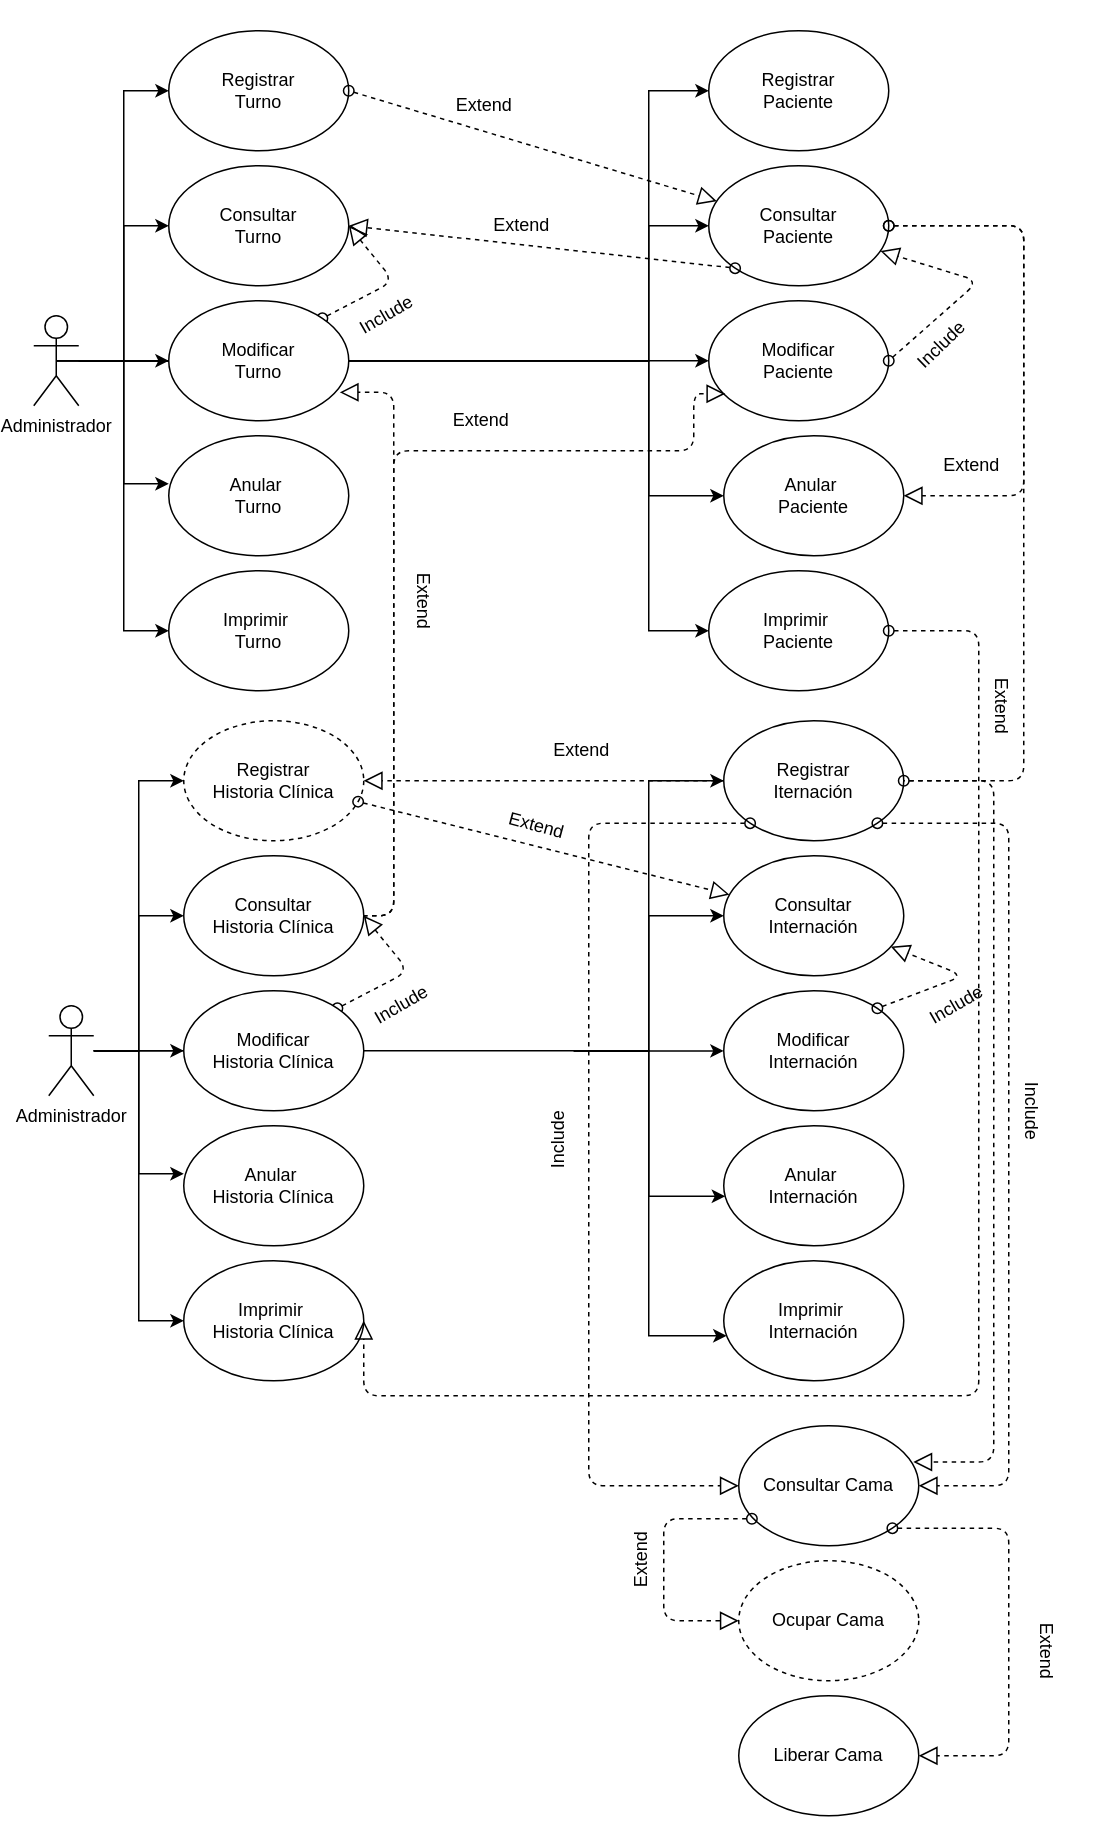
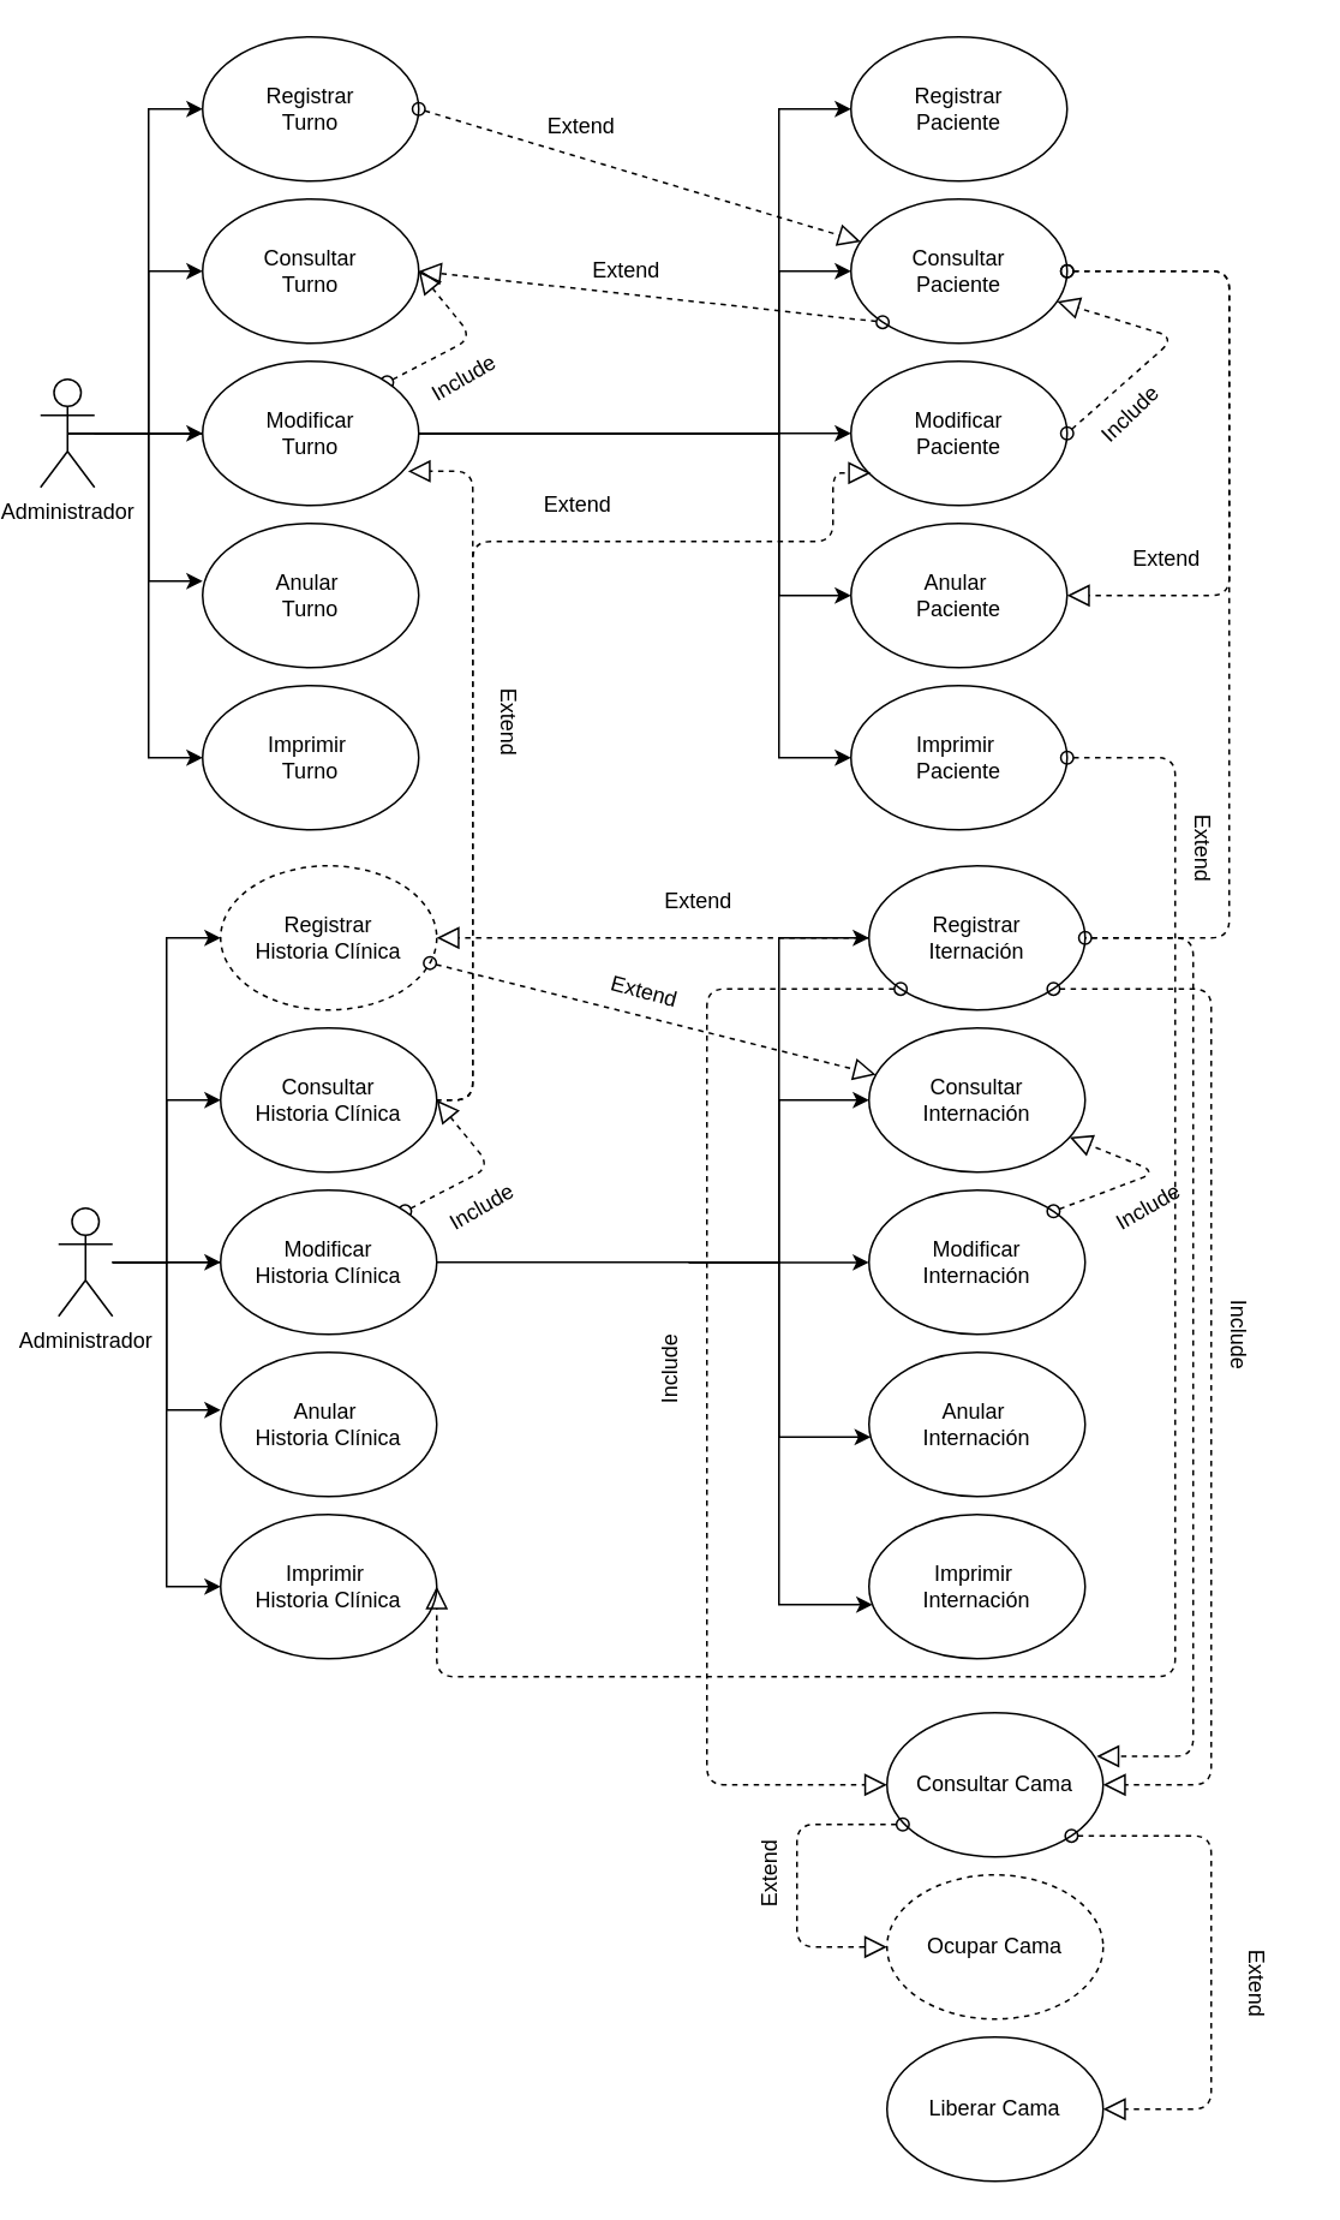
- <mxCell id="10" value="Anular&amp;nbsp;&lt;br&gt;Paciente" style="ellipse;whiteSpace=wrap;html=1;" parent="1" vertex="1"><mxGeometry x="480" y="290" width="120" height="80" as="geometry" /></mxCell>
+ <mxCell id="10" value="Anular&amp;nbsp;&lt;br&gt;Paciente" style="ellipse;whiteSpace=wrap;html=1;" parent="1" vertex="1"><mxGeometry x="470" y="290" width="120" height="80" as="geometry" /></mxCell>
